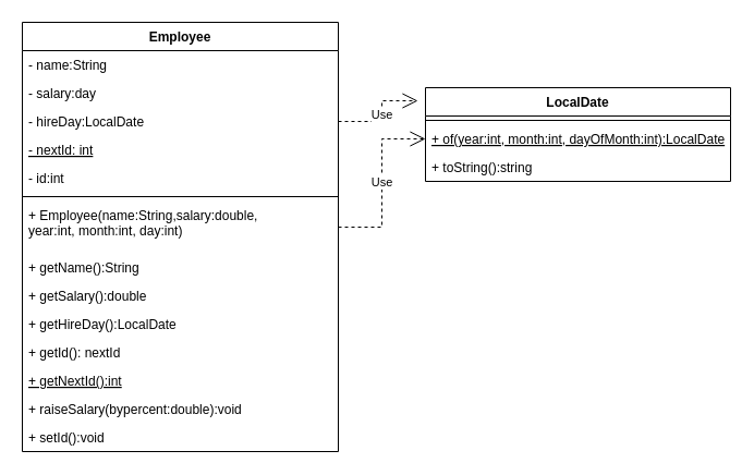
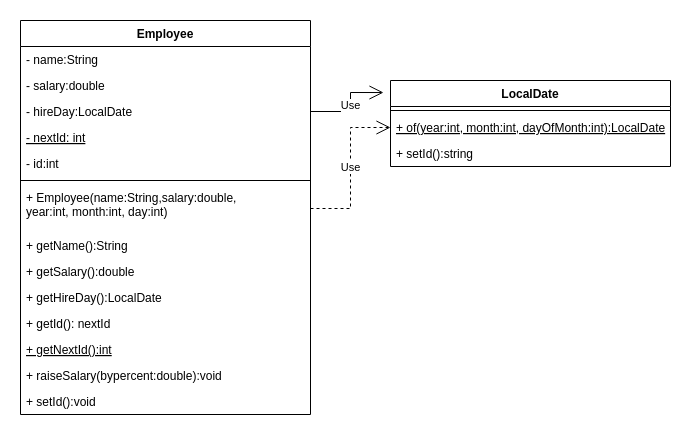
- <mxCell id="4" value="- salary:day" style="text;strokeColor=none;fillColor=none;align=left;verticalAlign=top;spacingLeft=4;spacingRight=4;overflow=hidden;rotatable=0;points=[[0,0.5],[1,0.5]];portConstraint=eastwest;" parent="2" vertex="1"><mxGeometry y="52" width="290" height="26" as="geometry" /></mxCell>
+ <mxCell id="4" value="- salary:double" style="text;strokeColor=none;fillColor=none;align=left;verticalAlign=top;spacingLeft=4;spacingRight=4;overflow=hidden;rotatable=0;points=[[0,0.5],[1,0.5]];portConstraint=eastwest;" parent="2" vertex="1"><mxGeometry y="52" width="290" height="26" as="geometry" /></mxCell>
- <mxCell id="21" value="Use" style="endArrow=open;endSize=12;dashed=1;html=1;edgeStyle=orthogonalEdgeStyle;entryX=-0.025;entryY=0.14;entryDx=0;entryDy=0;entryPerimeter=0;rounded=0;" parent="1" source="5" target="17" edge="1"><mxGeometry width="160" relative="1" as="geometry"><mxPoint x="320" y="160" as="sourcePoint" /><mxPoint x="480" y="160" as="targetPoint" /></mxGeometry></mxCell>
+ <mxCell id="21" value="Use" style="endArrow=open;endSize=12;dashed=0;html=1;edgeStyle=orthogonalEdgeStyle;entryX=-0.025;entryY=0.14;entryDx=0;entryDy=0;entryPerimeter=0;rounded=0;" parent="1" source="5" target="17" edge="1"><mxGeometry width="160" relative="1" as="geometry"><mxPoint x="320" y="160" as="sourcePoint" /><mxPoint x="480" y="160" as="targetPoint" /></mxGeometry></mxCell>
- <mxCell id="20" value="+ toString():string" style="text;strokeColor=none;fillColor=none;align=left;verticalAlign=top;spacingLeft=4;spacingRight=4;overflow=hidden;rotatable=0;points=[[0,0.5],[1,0.5]];portConstraint=eastwest;fontStyle=0" vertex="1" parent="17"><mxGeometry y="60" width="280" height="26" as="geometry" /></mxCell>
+ <mxCell id="20" value="+ setId():string" style="text;strokeColor=none;fillColor=none;align=left;verticalAlign=top;spacingLeft=4;spacingRight=4;overflow=hidden;rotatable=0;points=[[0,0.5],[1,0.5]];portConstraint=eastwest;fontStyle=0" vertex="1" parent="17"><mxGeometry y="60" width="280" height="26" as="geometry" /></mxCell>
